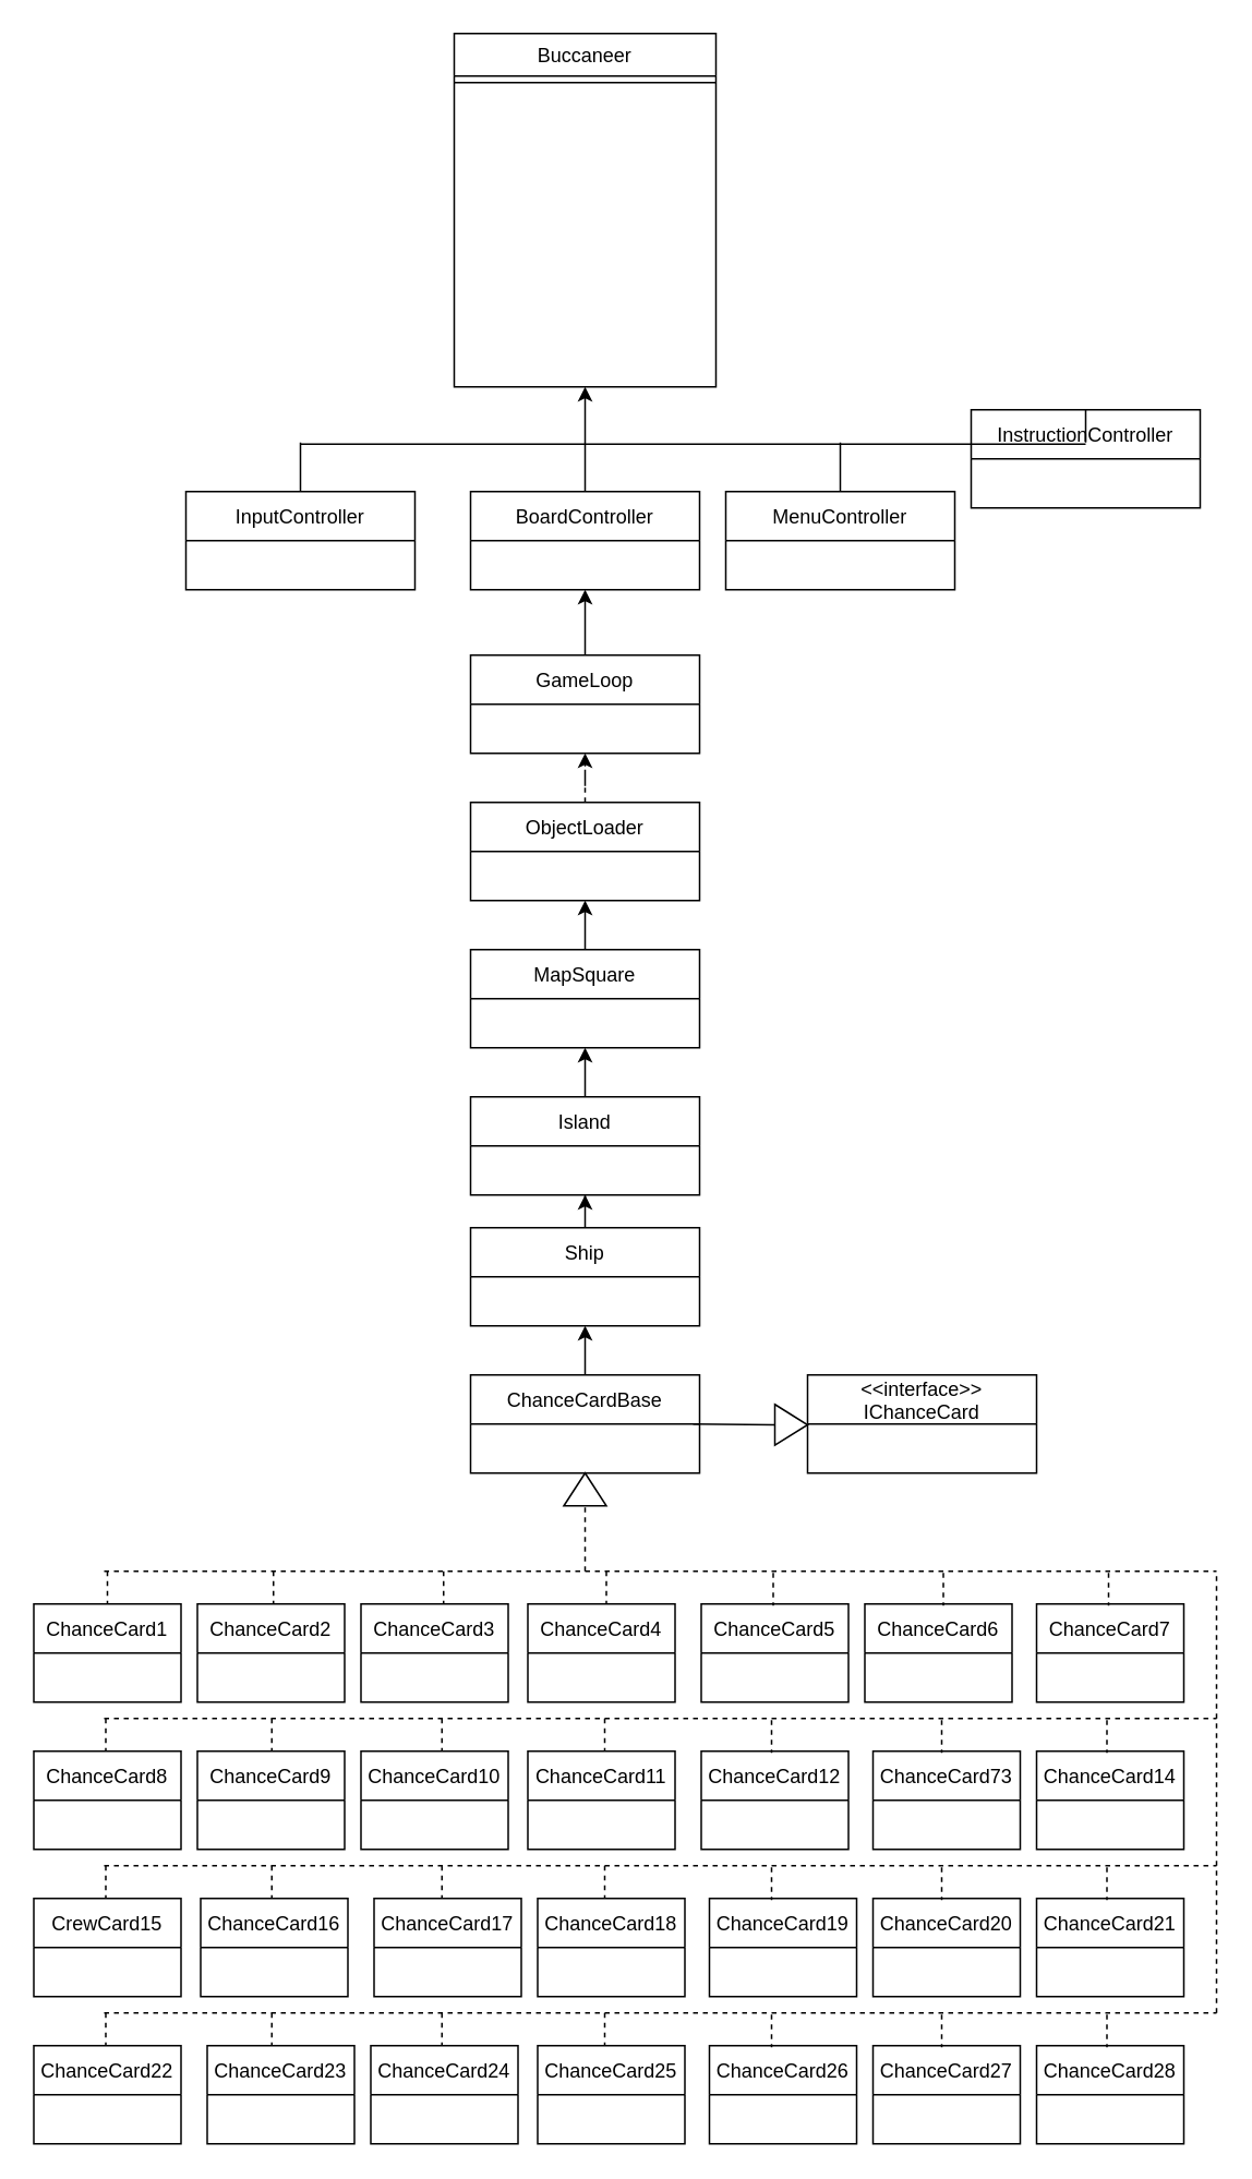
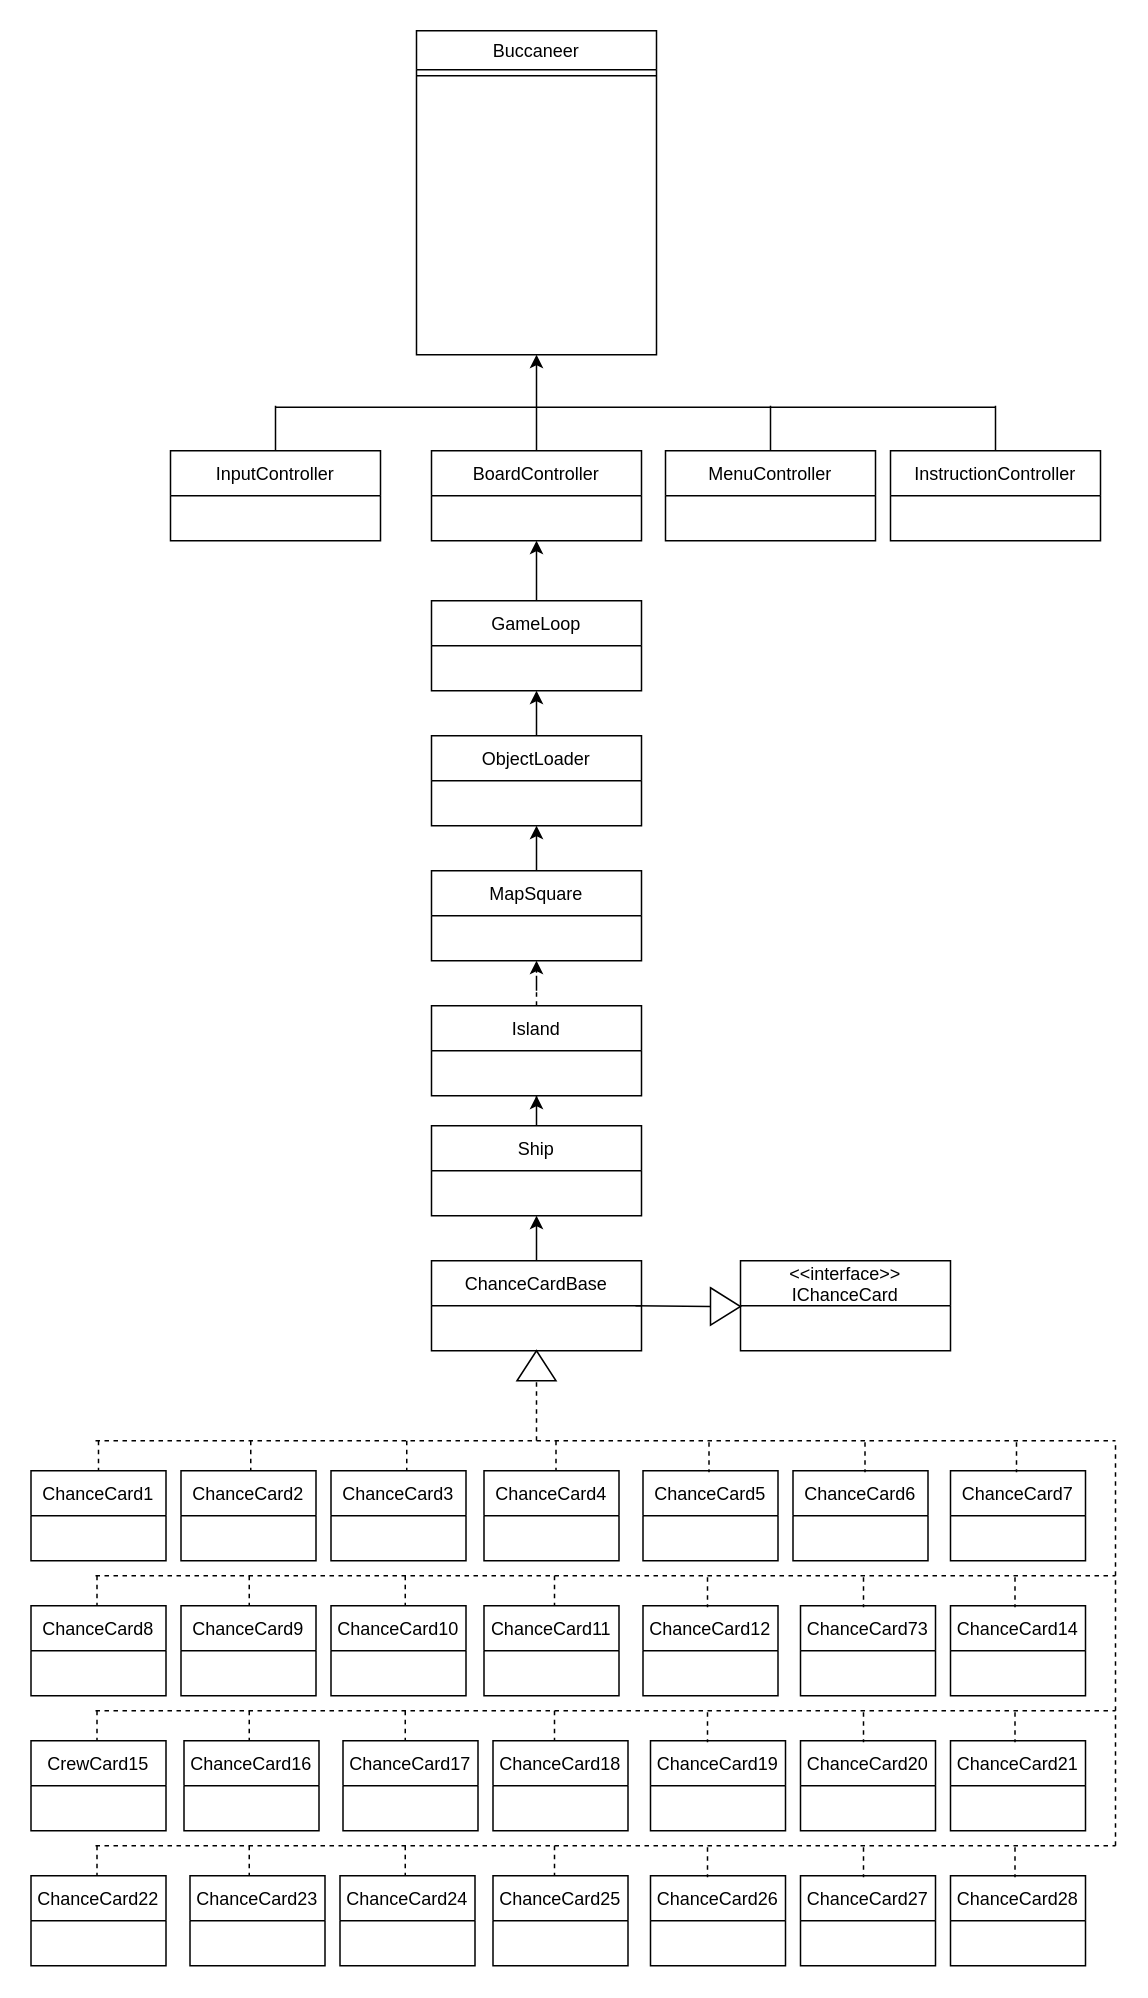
- <mxCell id="8" value="InstructionController" style="swimlane;fontStyle=0;childLayout=stackLayout;horizontal=1;startSize=30;horizontalStack=0;resizeParent=1;resizeParentMax=0;resizeLast=0;collapsible=1;marginBottom=0;" vertex="1" parent="1"><mxGeometry x="593" y="250" width="140" height="60" as="geometry" /></mxCell>
+ <mxCell id="8" value="InstructionController" style="swimlane;fontStyle=0;childLayout=stackLayout;horizontal=1;startSize=30;horizontalStack=0;resizeParent=1;resizeParentMax=0;resizeLast=0;collapsible=1;marginBottom=0;" vertex="1" parent="1"><mxGeometry x="593" y="300" width="140" height="60" as="geometry" /></mxCell>
- <mxCell id="15" style="edgeStyle=orthogonalEdgeStyle;rounded=0;orthogonalLoop=1;jettySize=auto;html=1;entryX=0.5;entryY=1;entryDx=0;entryDy=0;dashed=1;" edge="1" parent="1" source="16" target="14"><mxGeometry relative="1" as="geometry" /></mxCell>
+ <mxCell id="15" style="edgeStyle=orthogonalEdgeStyle;rounded=0;orthogonalLoop=1;jettySize=auto;html=1;entryX=0.5;entryY=1;entryDx=0;entryDy=0;" edge="1" parent="1" source="16" target="14"><mxGeometry relative="1" as="geometry" /></mxCell>
- <mxCell id="19" style="edgeStyle=orthogonalEdgeStyle;rounded=0;orthogonalLoop=1;jettySize=auto;html=1;entryX=0.5;entryY=1;entryDx=0;entryDy=0;" edge="1" parent="1" source="20" target="18"><mxGeometry relative="1" as="geometry" /></mxCell>
+ <mxCell id="19" style="edgeStyle=orthogonalEdgeStyle;rounded=0;orthogonalLoop=1;jettySize=auto;html=1;entryX=0.5;entryY=1;entryDx=0;entryDy=0;dashed=1;" edge="1" parent="1" source="20" target="18"><mxGeometry relative="1" as="geometry" /></mxCell>
